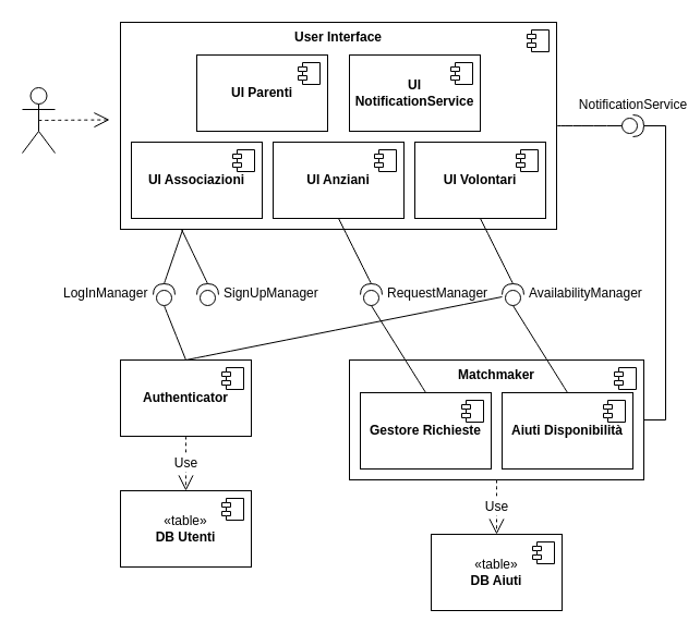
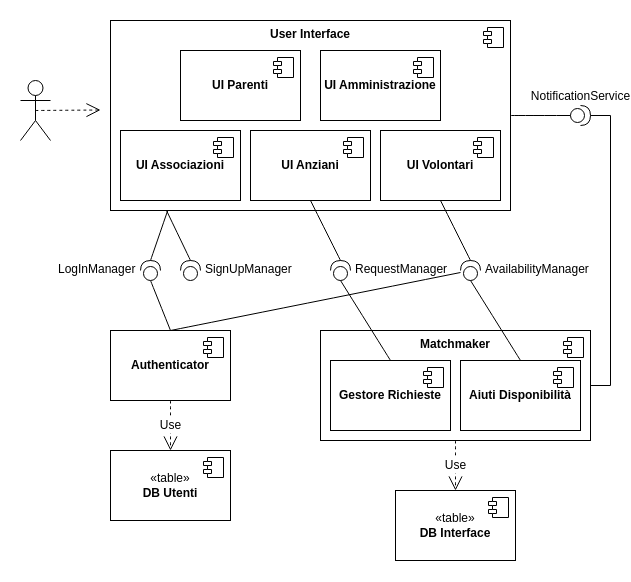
- <mxCell id="14" value="&lt;div&gt;&lt;b&gt;UI NotificationService&lt;/b&gt;&lt;/div&gt;" style="html=1;dropTarget=0;whiteSpace=wrap;rounded=0;" vertex="1" parent="1"><mxGeometry x="320" y="50" width="120" height="70" as="geometry" /></mxCell>
+ <mxCell id="14" value="&lt;div&gt;&lt;b&gt;UI Amministrazione&lt;/b&gt;&lt;/div&gt;" style="html=1;dropTarget=0;whiteSpace=wrap;rounded=0;" vertex="1" parent="1"><mxGeometry x="320" y="50" width="120" height="70" as="geometry" /></mxCell>
- <mxCell id="41" value="&lt;div&gt;«table»&lt;b&gt;&lt;br&gt;&lt;/b&gt;&lt;/div&gt;&lt;div&gt;&lt;b&gt;DB Aiuti&lt;/b&gt;&lt;/div&gt;" style="html=1;dropTarget=0;whiteSpace=wrap;rounded=0;" vertex="1" parent="1"><mxGeometry x="395" y="490" width="120" height="70" as="geometry" /></mxCell>
+ <mxCell id="41" value="&lt;div&gt;«table»&lt;b&gt;&lt;br&gt;&lt;/b&gt;&lt;/div&gt;&lt;div&gt;&lt;b&gt;DB Interface&lt;/b&gt;&lt;/div&gt;" style="html=1;dropTarget=0;whiteSpace=wrap;rounded=0;" vertex="1" parent="1"><mxGeometry x="395" y="490" width="120" height="70" as="geometry" /></mxCell>
